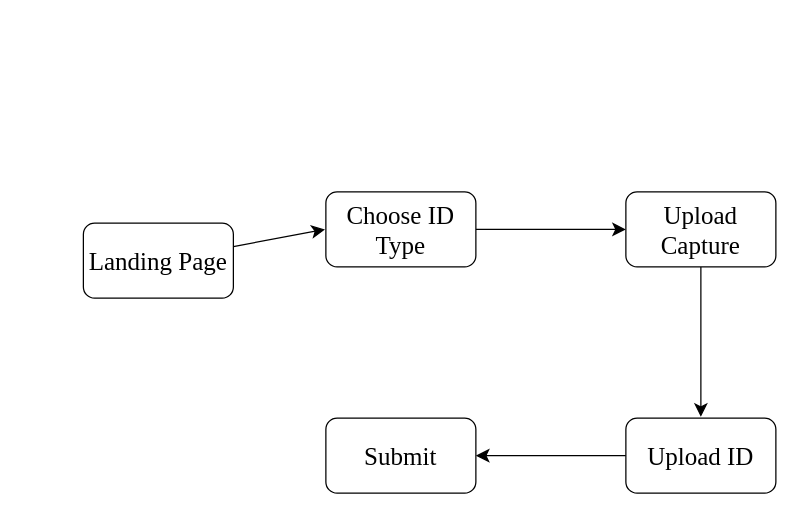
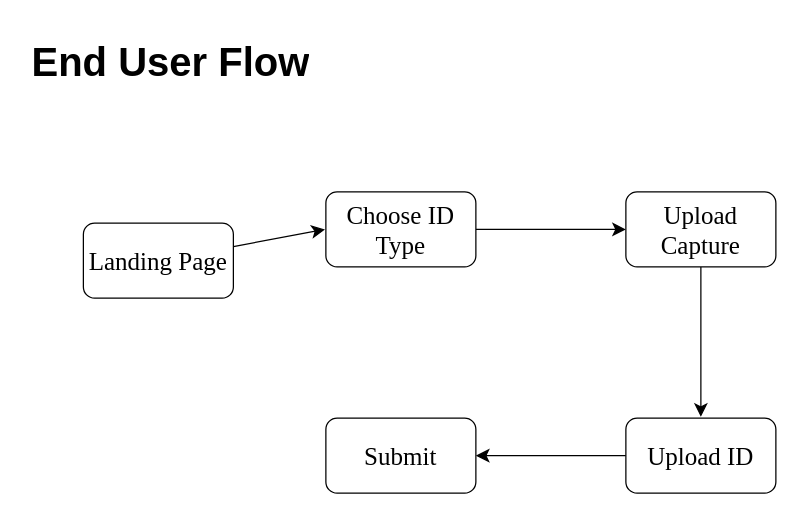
+ <mxCell id="2" value="&lt;h1&gt;End User Flow&lt;/h1&gt;" style="text;html=1;strokeColor=none;fillColor=none;spacing=5;spacingTop=-20;whiteSpace=wrap;overflow=hidden;rounded=0;fontSize=16;" parent="1" vertex="1"><mxGeometry x="20" y="20" width="365" height="54" as="geometry" /></mxCell>
